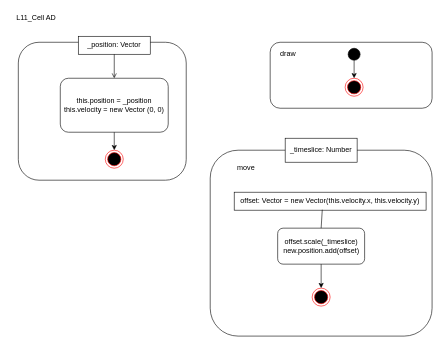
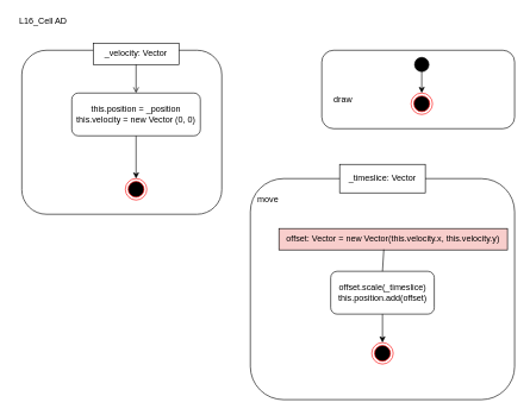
- <mxCell id="8" value="L11_Cell AD" style="text;html=1;strokeColor=none;fillColor=none;align=center;verticalAlign=middle;whiteSpace=wrap;rounded=0;" parent="1" vertex="1"><mxGeometry x="20" y="20" width="80" height="20" as="geometry" /></mxCell>
+ <mxCell id="8" value="L16_Cell AD" style="text;html=1;strokeColor=none;fillColor=none;align=center;verticalAlign=middle;whiteSpace=wrap;rounded=0;" parent="1" vertex="1"><mxGeometry x="20" y="20" width="80" height="20" as="geometry" /></mxCell>
- <mxCell id="3" value="_position: Vector" style="rounded=0;whiteSpace=wrap;html=1;" parent="1" vertex="1"><mxGeometry x="130" y="60" width="120" height="30" as="geometry" /></mxCell>
+ <mxCell id="3" value="_velocity: Vector" style="rounded=0;whiteSpace=wrap;html=1;" parent="1" vertex="1"><mxGeometry x="130" y="60" width="120" height="30" as="geometry" /></mxCell>
- <mxCell id="13" value="draw" style="text;html=1;strokeColor=none;fillColor=none;align=center;verticalAlign=middle;whiteSpace=wrap;rounded=0;" parent="1" vertex="1"><mxGeometry x="460" y="80" width="40" height="20" as="geometry" /></mxCell>
+ <mxCell id="13" value="draw" style="text;html=1;strokeColor=none;fillColor=none;align=center;verticalAlign=middle;whiteSpace=wrap;rounded=0;" parent="1" vertex="1"><mxGeometry x="460" y="130" width="40" height="20" as="geometry" /></mxCell>
- <mxCell id="4" value="this.position = _position&lt;br&gt;this.velocity = new Vector (0, 0)" style="rounded=1;whiteSpace=wrap;html=1;" parent="1" vertex="1"><mxGeometry x="100" y="130" width="180" height="90" as="geometry" /></mxCell>
+ <mxCell id="4" value="this.position = _position&lt;br&gt;this.velocity = new Vector (0, 0)" style="rounded=1;whiteSpace=wrap;html=1;" parent="1" vertex="1"><mxGeometry x="100" y="130" width="180" height="60" as="geometry" /></mxCell>
- <mxCell id="14" value="_timeslice: Number" style="rounded=0;whiteSpace=wrap;html=1;" parent="1" vertex="1"><mxGeometry x="475" y="230" width="120" height="40" as="geometry" /></mxCell>
+ <mxCell id="14" value="_timeslice: Vector" style="rounded=0;whiteSpace=wrap;html=1;" parent="1" vertex="1"><mxGeometry x="475" y="230" width="120" height="40" as="geometry" /></mxCell>
- <mxCell id="20" value="move" style="text;html=1;strokeColor=none;fillColor=none;align=center;verticalAlign=middle;whiteSpace=wrap;rounded=0;" parent="1" vertex="1"><mxGeometry x="390" y="270" width="40" height="20" as="geometry" /></mxCell>
+ <mxCell id="20" value="move" style="text;html=1;strokeColor=none;fillColor=none;align=center;verticalAlign=middle;whiteSpace=wrap;rounded=0;" parent="1" vertex="1"><mxGeometry x="355" y="270" width="40" height="20" as="geometry" /></mxCell>
- <mxCell id="16" value="offset: Vector = new Vector(this.velocity.x, this.velocity.y)" style="rounded=0;whiteSpace=wrap;html=1;" parent="1" vertex="1"><mxGeometry x="390" y="320" width="320" height="30" as="geometry" /></mxCell>
+ <mxCell id="16" value="offset: Vector = new Vector(this.velocity.x, this.velocity.y)" style="rounded=0;whiteSpace=wrap;html=1;fillColor=#f8cecc;" parent="1" vertex="1"><mxGeometry x="390" y="320" width="320" height="30" as="geometry" /></mxCell>
- <mxCell id="15" value="offset.scale(_timeslice)&lt;br&gt;new.position.add(offset)" style="rounded=1;whiteSpace=wrap;html=1;" parent="1" vertex="1"><mxGeometry x="462.5" y="380" width="145" height="60" as="geometry" /></mxCell>
+ <mxCell id="15" value="offset.scale(_timeslice)&lt;br&gt;this.position.add(offset)" style="rounded=1;whiteSpace=wrap;html=1;" parent="1" vertex="1"><mxGeometry x="462.5" y="380" width="145" height="60" as="geometry" /></mxCell>
